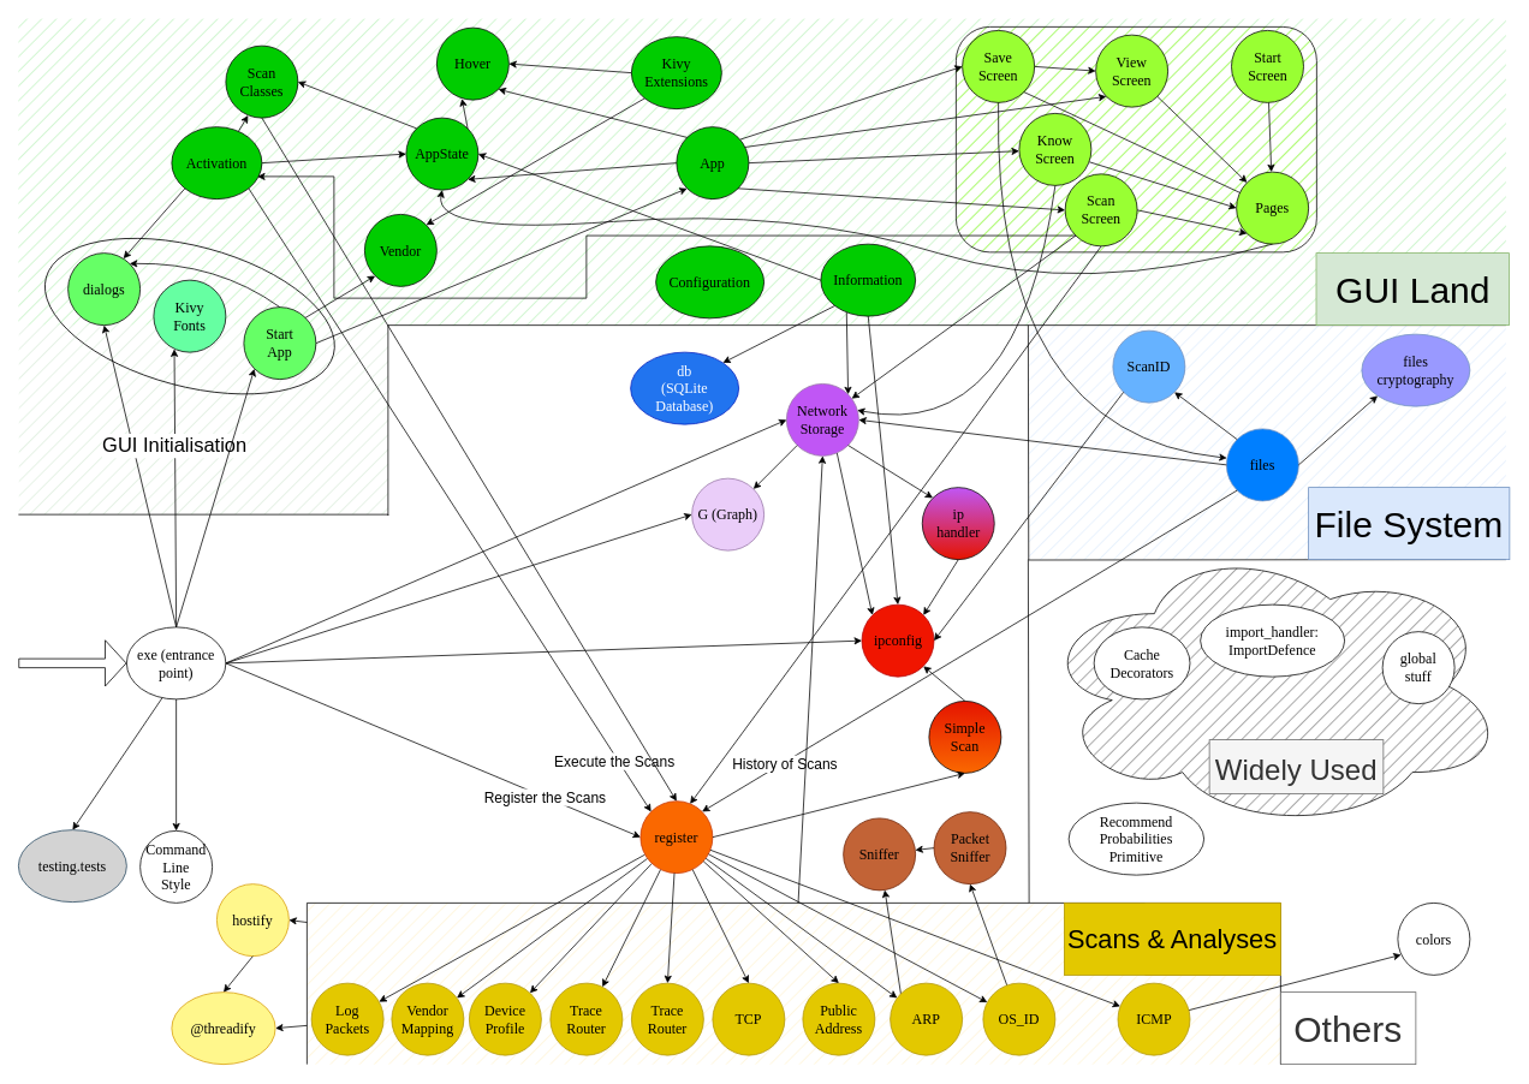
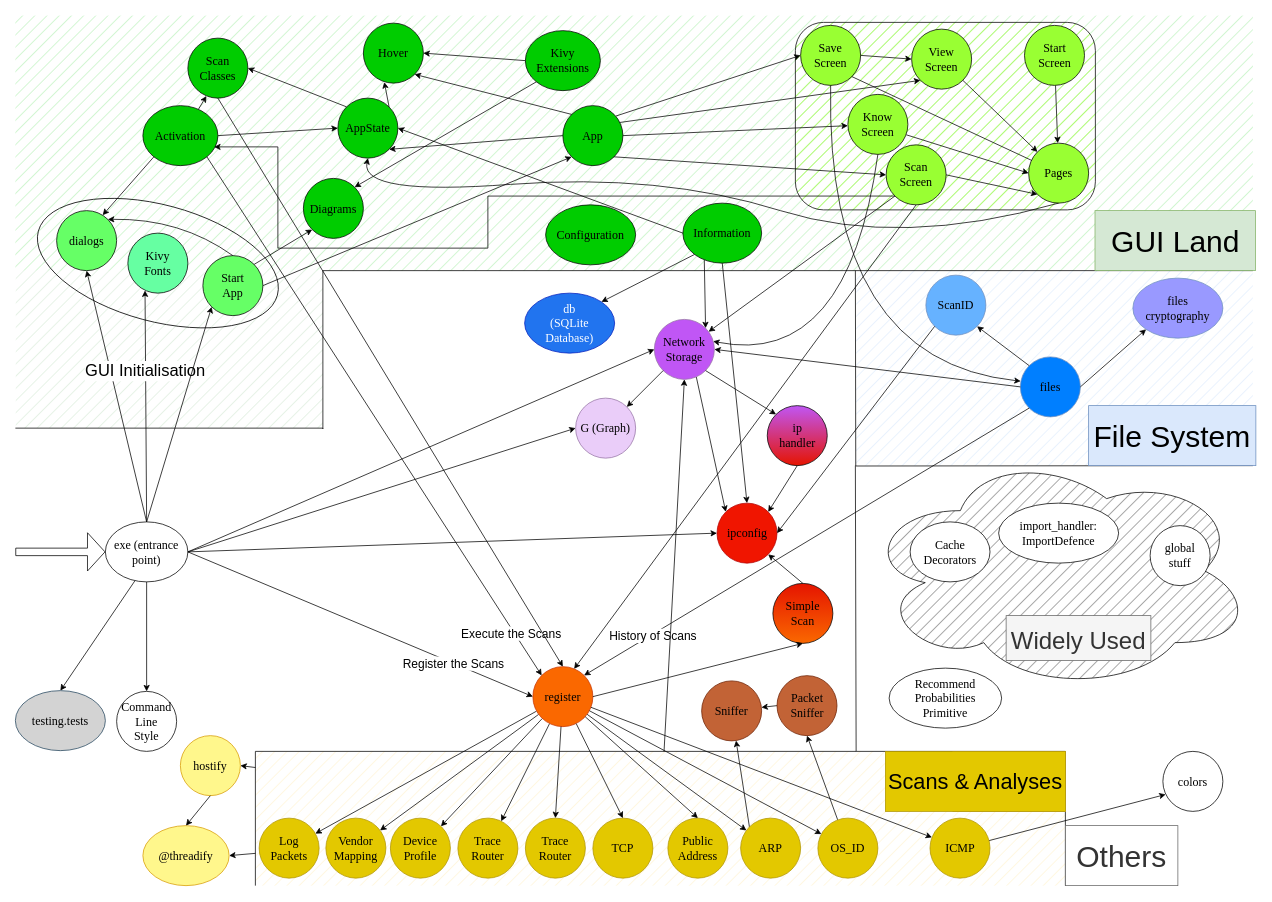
- <mxCell id="38" value="Vendor" style="ellipse;whiteSpace=wrap;html=1;fontFamily=Consolas;fontSize=16;fillColor=#00CC00;" parent="1" vertex="1"><mxGeometry x="404" y="237" width="80" height="80" as="geometry" /></mxCell>
+ <mxCell id="38" value="Diagrams" style="ellipse;whiteSpace=wrap;html=1;fontFamily=Consolas;fontSize=16;fillColor=#00CC00;" parent="1" vertex="1"><mxGeometry x="404" y="237" width="80" height="80" as="geometry" /></mxCell>
